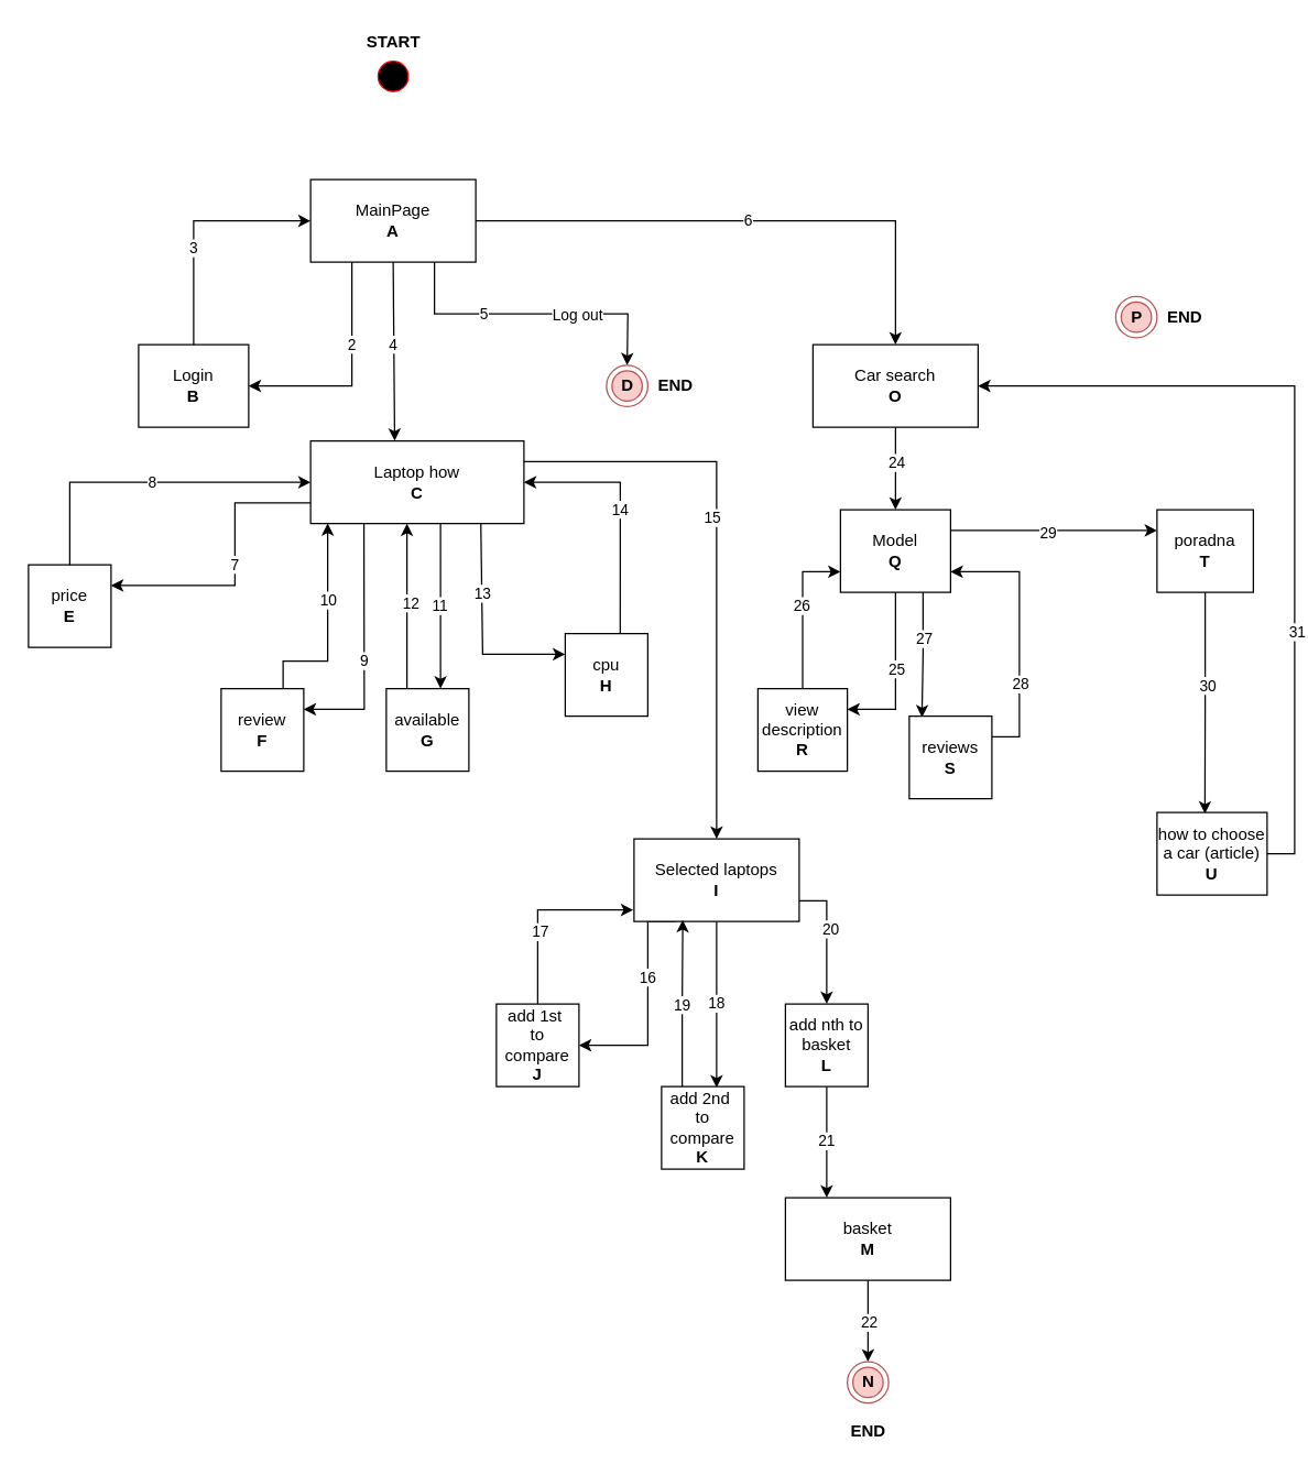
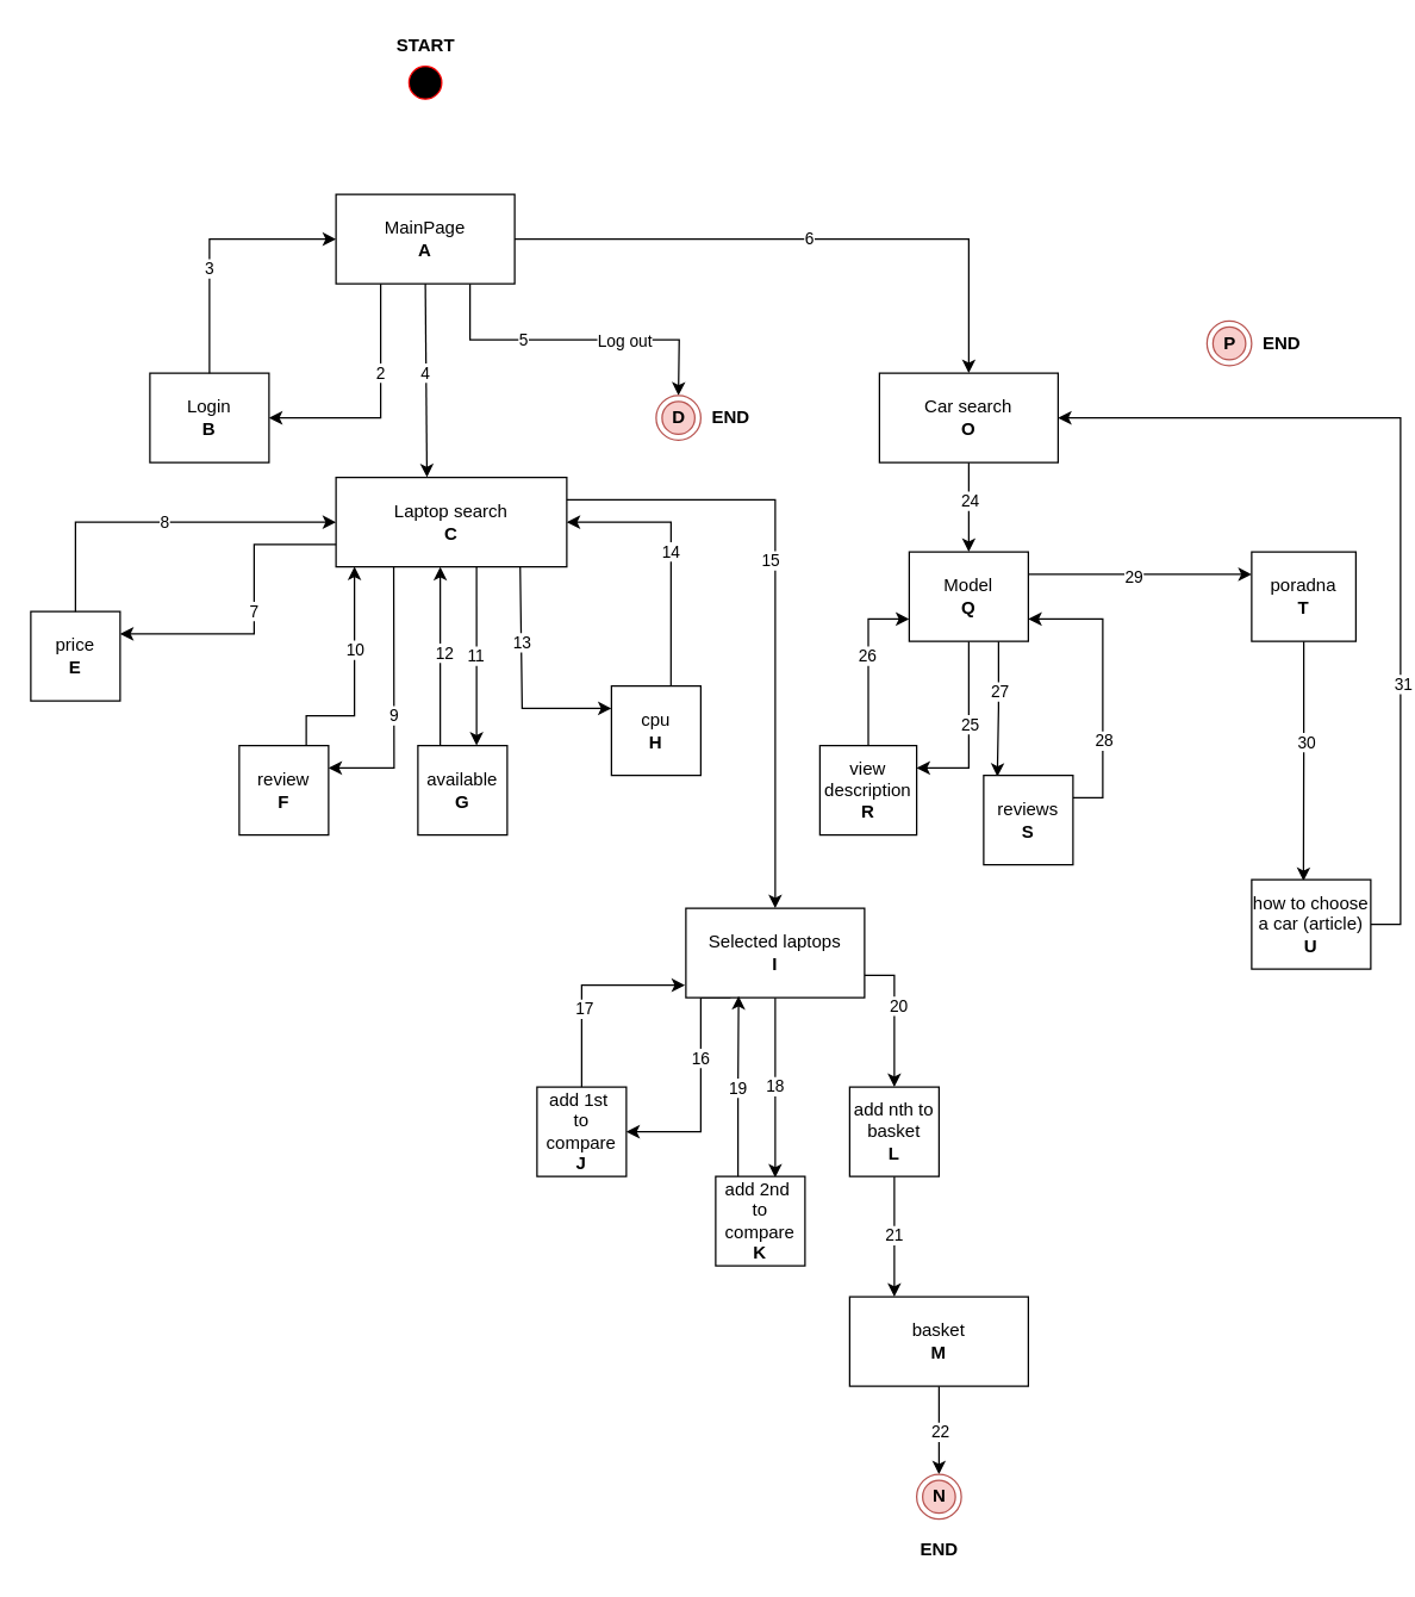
- <mxCell id="9" value="Laptop how&lt;br&gt;&lt;b&gt;C&lt;/b&gt;" style="rounded=0;whiteSpace=wrap;html=1;" parent="1" vertex="1"><mxGeometry x="225" y="320" width="155" height="60" as="geometry" /></mxCell>
+ <mxCell id="9" value="Laptop search&lt;br&gt;&lt;b&gt;C&lt;/b&gt;" style="rounded=0;whiteSpace=wrap;html=1;" parent="1" vertex="1"><mxGeometry x="225" y="320" width="155" height="60" as="geometry" /></mxCell>
